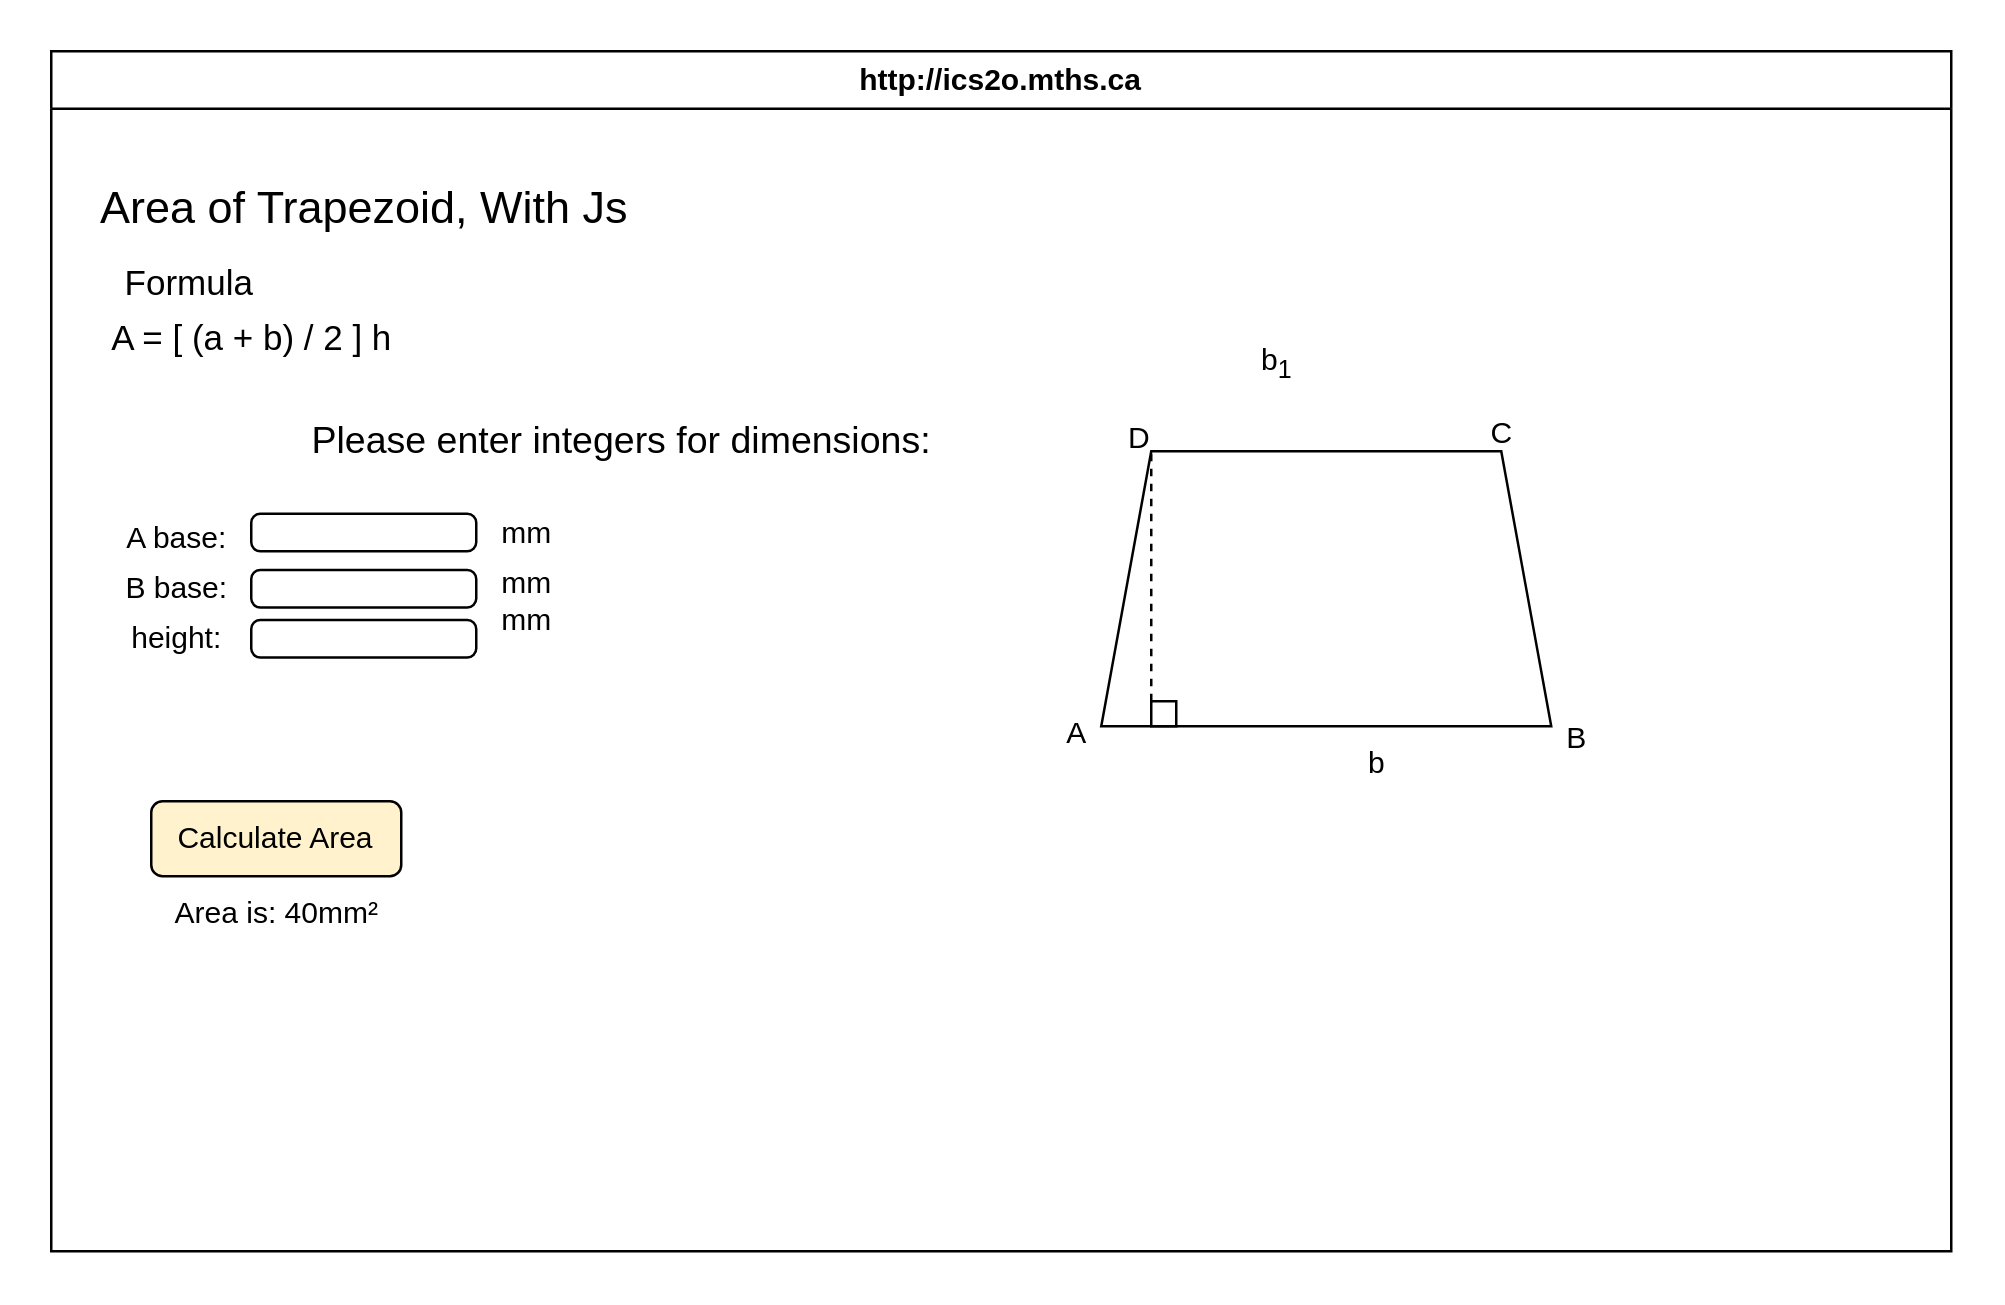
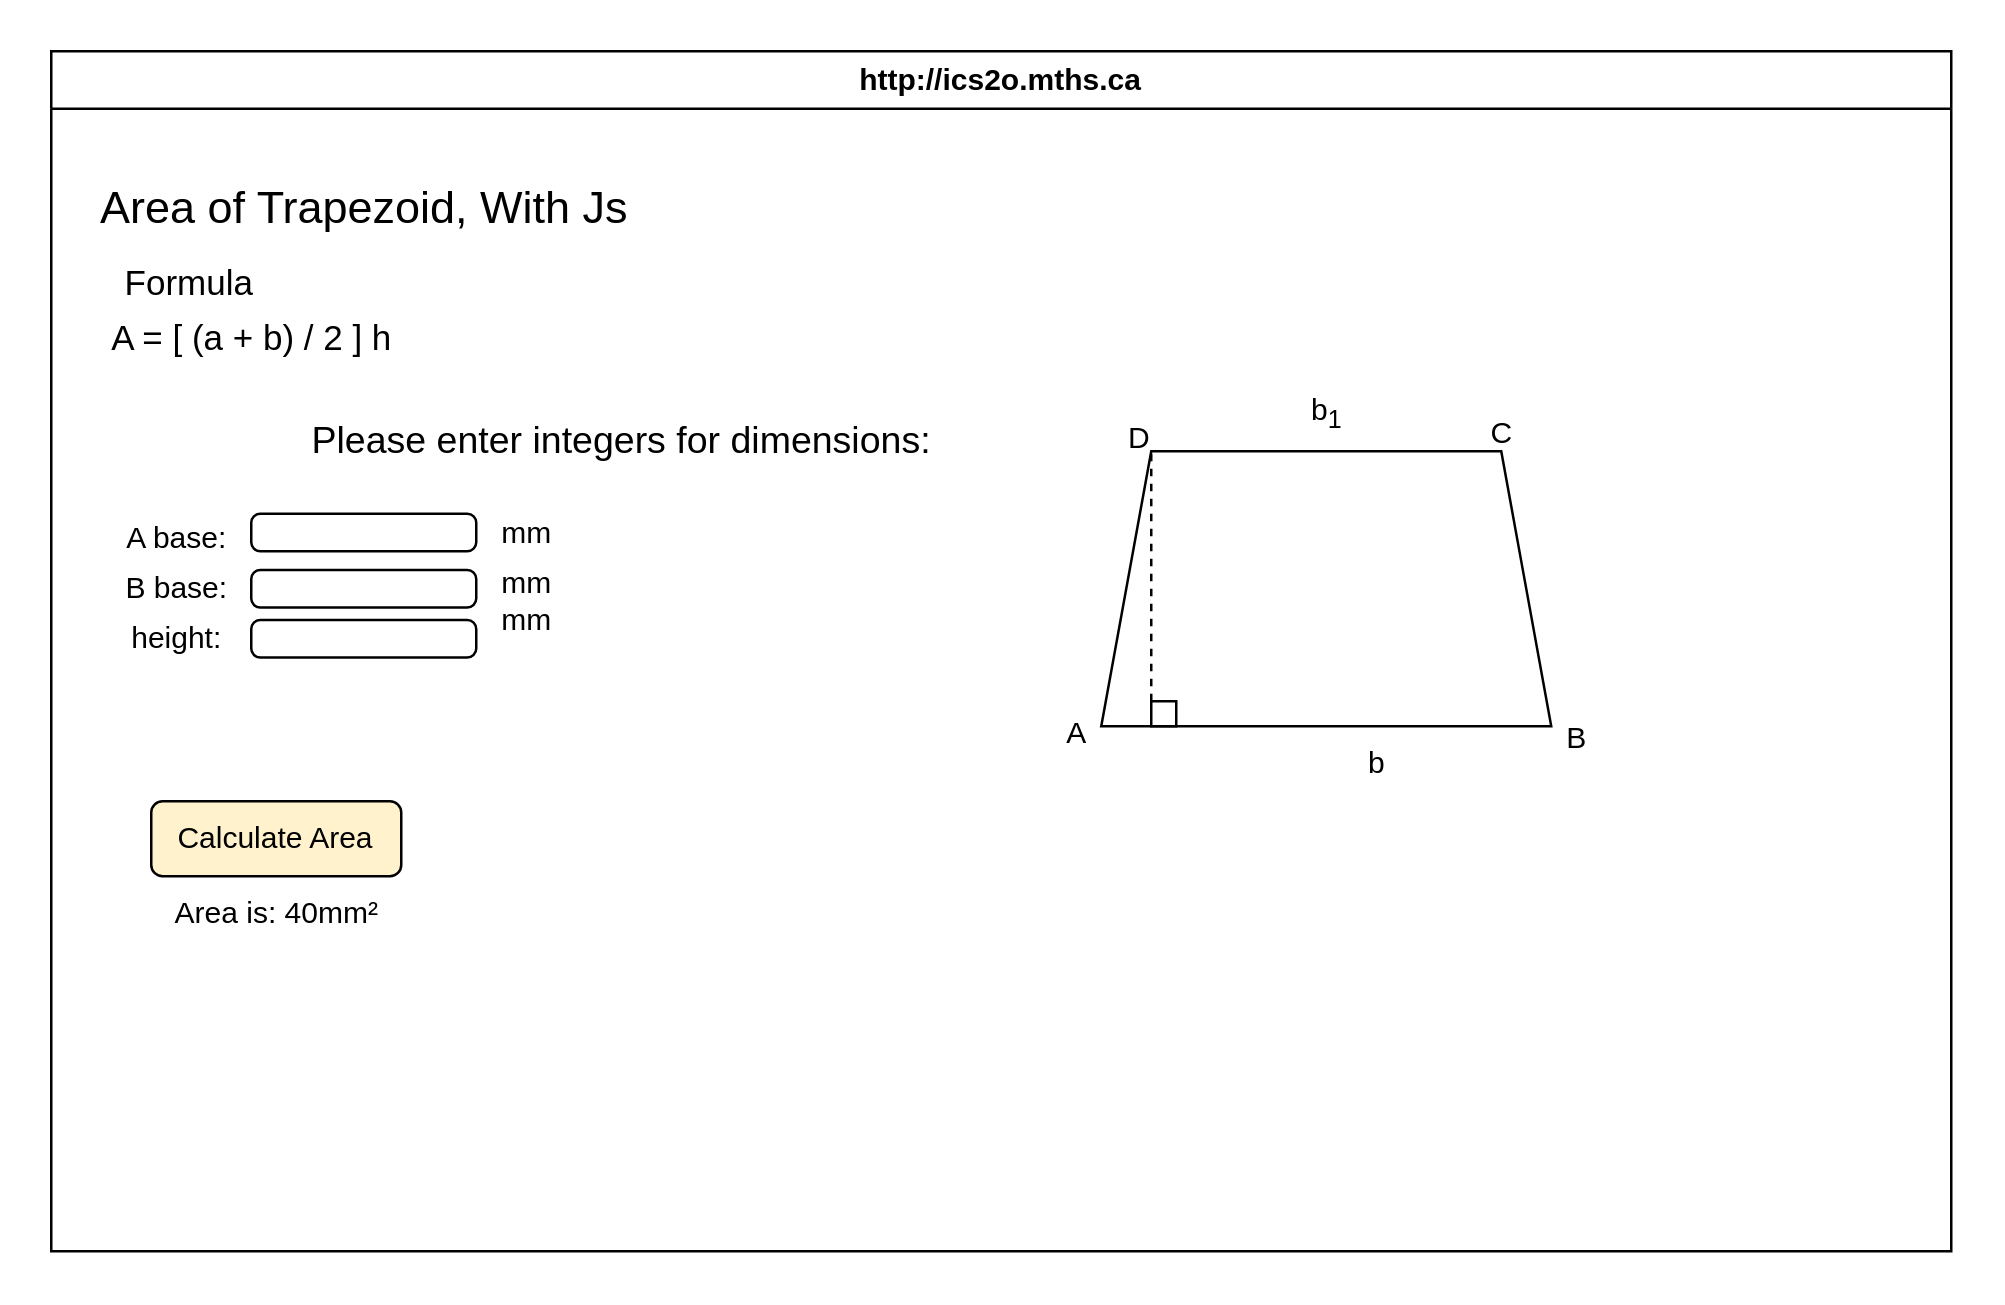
- <mxCell id="19" value="b&lt;sub&gt;1&lt;/sub&gt;" style="text;html=1;align=center;verticalAlign=middle;resizable=0;points=[];autosize=1;strokeColor=none;fillColor=none;" vertex="1" parent="2"><mxGeometry x="470" y="110" width="40" height="30" as="geometry" /></mxCell>
+ <mxCell id="19" value="b&lt;sub&gt;1&lt;/sub&gt;" style="text;html=1;align=center;verticalAlign=middle;resizable=0;points=[];autosize=1;strokeColor=none;fillColor=none;" vertex="1" parent="2"><mxGeometry x="490" y="130" width="40" height="30" as="geometry" /></mxCell>
